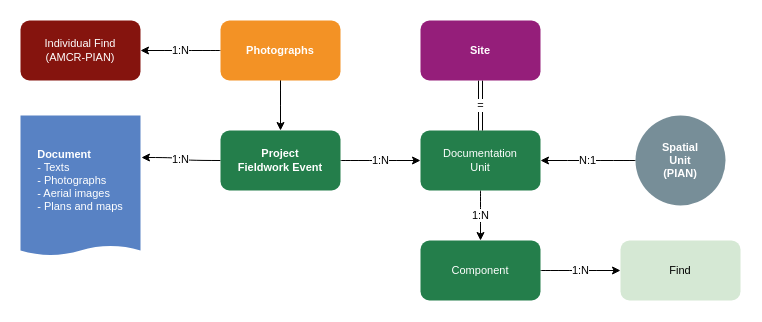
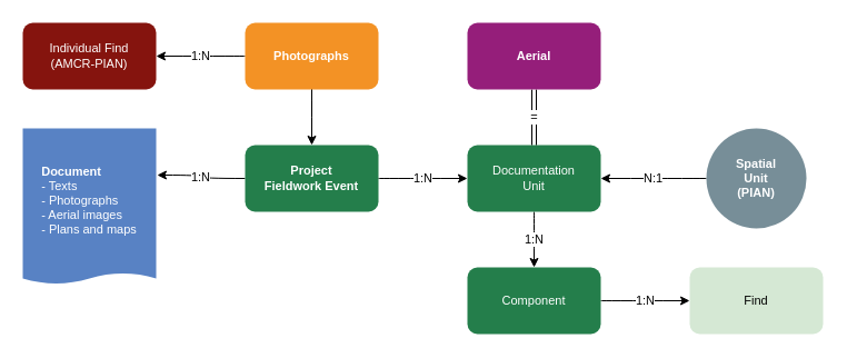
- <mxCell id="11" value="Site" style="rounded=1;whiteSpace=wrap;html=1;fontStyle=1;fillColor=#951E7A;strokeColor=none;fontFamily=Helvetica;fontSize=11;fontColor=#FFFFFF;" parent="1" vertex="1"><mxGeometry x="420" y="20" width="120" height="60" as="geometry" /></mxCell>
+ <mxCell id="11" value="Aerial" style="rounded=1;whiteSpace=wrap;html=1;fontStyle=1;fillColor=#951E7A;strokeColor=none;fontFamily=Helvetica;fontSize=11;fontColor=#FFFFFF;" parent="1" vertex="1"><mxGeometry x="420" y="20" width="120" height="60" as="geometry" /></mxCell>
